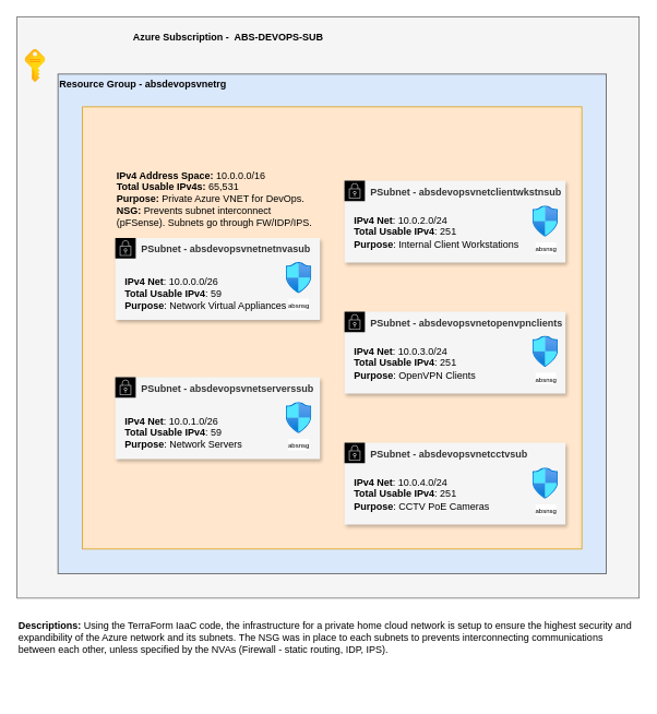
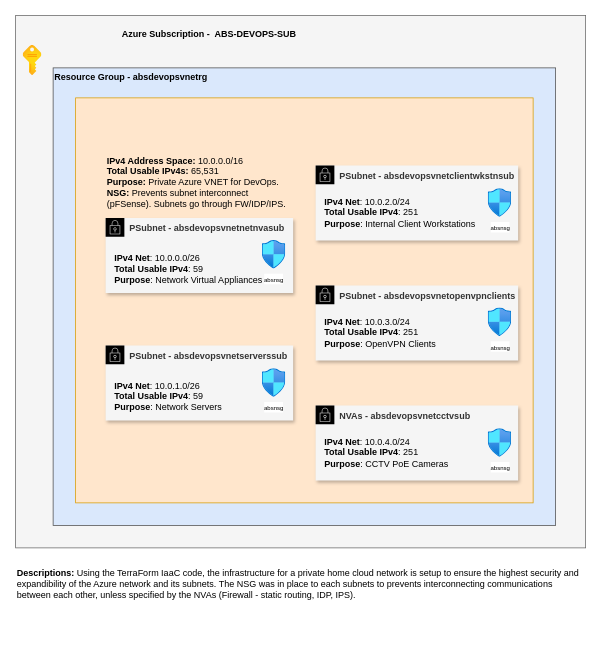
- <mxCell id="20" value="&lt;b&gt;PSubnet -&amp;nbsp;absdevopsvnetcctvsub&lt;/b&gt;" style="points=[[0,0],[0.25,0],[0.5,0],[0.75,0],[1,0],[1,0.25],[1,0.5],[1,0.75],[1,1],[0.75,1],[0.5,1],[0.25,1],[0,1],[0,0.75],[0,0.5],[0,0.25]];outlineConnect=0;html=1;whiteSpace=wrap;fontSize=12;fontStyle=0;container=1;pointerEvents=0;collapsible=0;recursiveResize=0;shape=mxgraph.aws4.group;grIcon=mxgraph.aws4.group_security_group;grStroke=0;strokeColor=default;fillColor=#F5F5F5;verticalAlign=top;align=left;spacingLeft=30;fontColor=#333333;dashed=1;fillStyle=solid;fixDash=0;perimeterSpacing=1;shadow=1;" vertex="1" parent="6"><mxGeometry x="350" y="450" width="270" height="100" as="geometry" /></mxCell>
+ <mxCell id="20" value="&lt;b&gt;NVAs -&amp;nbsp;absdevopsvnetcctvsub&lt;/b&gt;" style="points=[[0,0],[0.25,0],[0.5,0],[0.75,0],[1,0],[1,0.25],[1,0.5],[1,0.75],[1,1],[0.75,1],[0.5,1],[0.25,1],[0,1],[0,0.75],[0,0.5],[0,0.25]];outlineConnect=0;html=1;whiteSpace=wrap;fontSize=12;fontStyle=0;container=1;pointerEvents=0;collapsible=0;recursiveResize=0;shape=mxgraph.aws4.group;grIcon=mxgraph.aws4.group_security_group;grStroke=0;strokeColor=default;fillColor=#F5F5F5;verticalAlign=top;align=left;spacingLeft=30;fontColor=#333333;dashed=1;fillStyle=solid;fixDash=0;perimeterSpacing=1;shadow=1;" vertex="1" parent="6"><mxGeometry x="350" y="450" width="270" height="100" as="geometry" /></mxCell>
